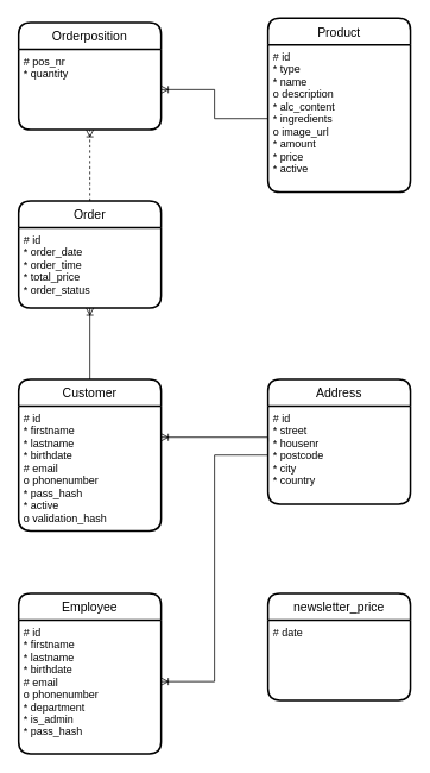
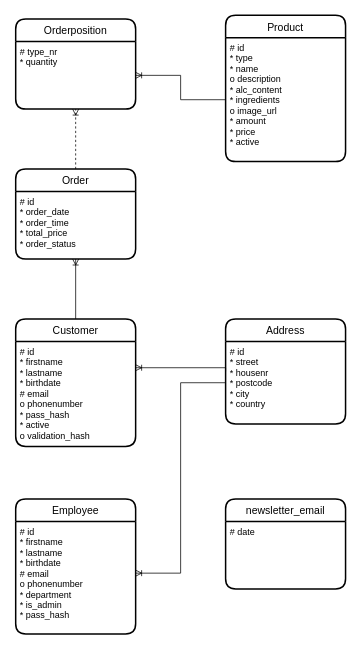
- <mxCell id="14" value="# pos_nr&#10;* quantity&#10;" style="align=left;strokeColor=none;fillColor=none;spacingLeft=4;fontSize=12;verticalAlign=top;resizable=0;rotatable=0;part=1;" parent="13" vertex="1"><mxGeometry y="30" width="160" height="90" as="geometry" /></mxCell>
+ <mxCell id="14" value="# type_nr&#10;* quantity&#10;" style="align=left;strokeColor=none;fillColor=none;spacingLeft=4;fontSize=12;verticalAlign=top;resizable=0;rotatable=0;part=1;" parent="13" vertex="1"><mxGeometry y="30" width="160" height="90" as="geometry" /></mxCell>
- <mxCell id="17" value="newsletter_price" style="swimlane;childLayout=stackLayout;horizontal=1;startSize=30;horizontalStack=0;rounded=1;fontSize=14;fontStyle=0;strokeWidth=2;resizeParent=0;resizeLast=1;shadow=0;dashed=0;align=center;" parent="1" vertex="1"><mxGeometry x="300" y="665" width="160" height="120" as="geometry" /></mxCell>
+ <mxCell id="17" value="newsletter_email" style="swimlane;childLayout=stackLayout;horizontal=1;startSize=30;horizontalStack=0;rounded=1;fontSize=14;fontStyle=0;strokeWidth=2;resizeParent=0;resizeLast=1;shadow=0;dashed=0;align=center;" parent="1" vertex="1"><mxGeometry x="300" y="665" width="160" height="120" as="geometry" /></mxCell>
